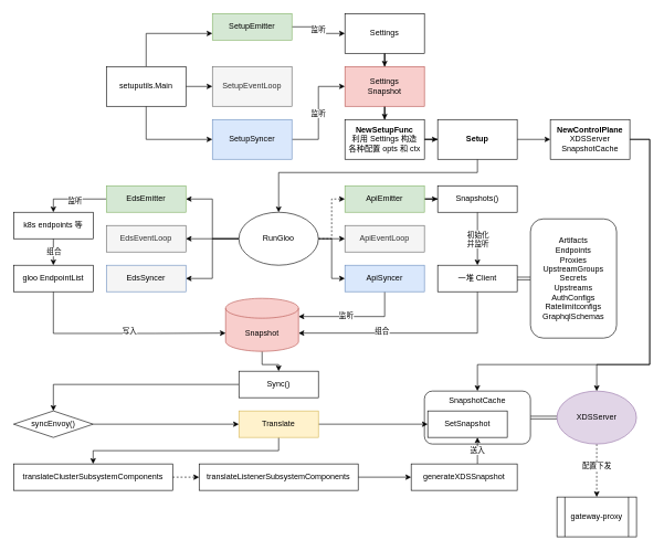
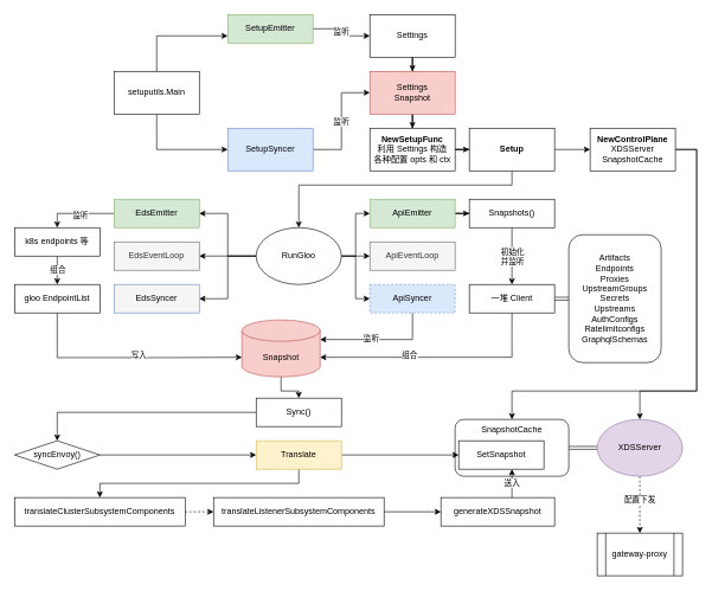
- <mxCell id="5" style="edgeStyle=orthogonalEdgeStyle;rounded=0;orthogonalLoop=1;jettySize=auto;html=1;" parent="1" source="7" target="10" edge="1"><mxGeometry relative="1" as="geometry" /></mxCell>
- <mxCell id="10" value="SetupEventLoop" style="rounded=0;whiteSpace=wrap;html=1;fillColor=#f5f5f5;strokeColor=#666666;fontColor=#333333;" parent="1" vertex="1"><mxGeometry x="320" y="100" width="120" height="60" as="geometry" /></mxCell>
- <mxCell id="24" style="edgeStyle=orthogonalEdgeStyle;rounded=0;orthogonalLoop=1;jettySize=auto;html=1;dashed=1;" parent="1" source="27" target="34" edge="1"><mxGeometry relative="1" as="geometry" /></mxCell>
+ <mxCell id="24" style="edgeStyle=orthogonalEdgeStyle;rounded=0;orthogonalLoop=1;jettySize=auto;html=1;" parent="1" source="27" target="34" edge="1"><mxGeometry relative="1" as="geometry" /></mxCell>
- <mxCell id="38" value="ApiSyncer" style="rounded=0;whiteSpace=wrap;html=1;fillColor=#dae8fc;strokeColor=#6c8ebf;" parent="1" vertex="1"><mxGeometry x="520" y="400" width="120" height="40" as="geometry" /></mxCell>
+ <mxCell id="38" value="ApiSyncer" style="rounded=0;whiteSpace=wrap;html=1;fillColor=#dae8fc;strokeColor=#6c8ebf;dashed=1;" parent="1" vertex="1"><mxGeometry x="520" y="400" width="120" height="40" as="geometry" /></mxCell>
